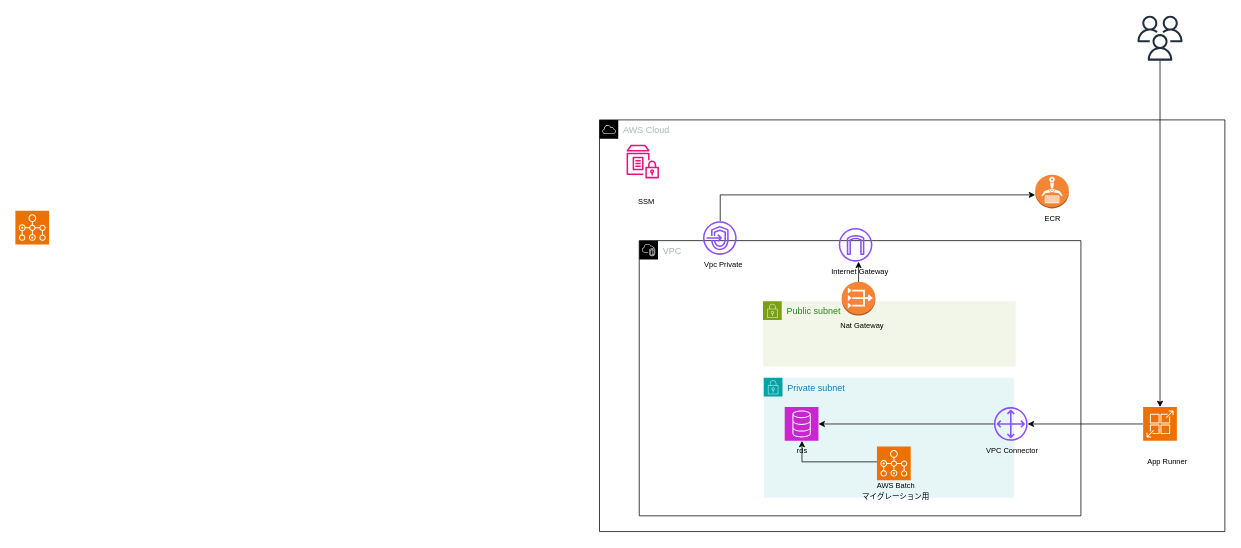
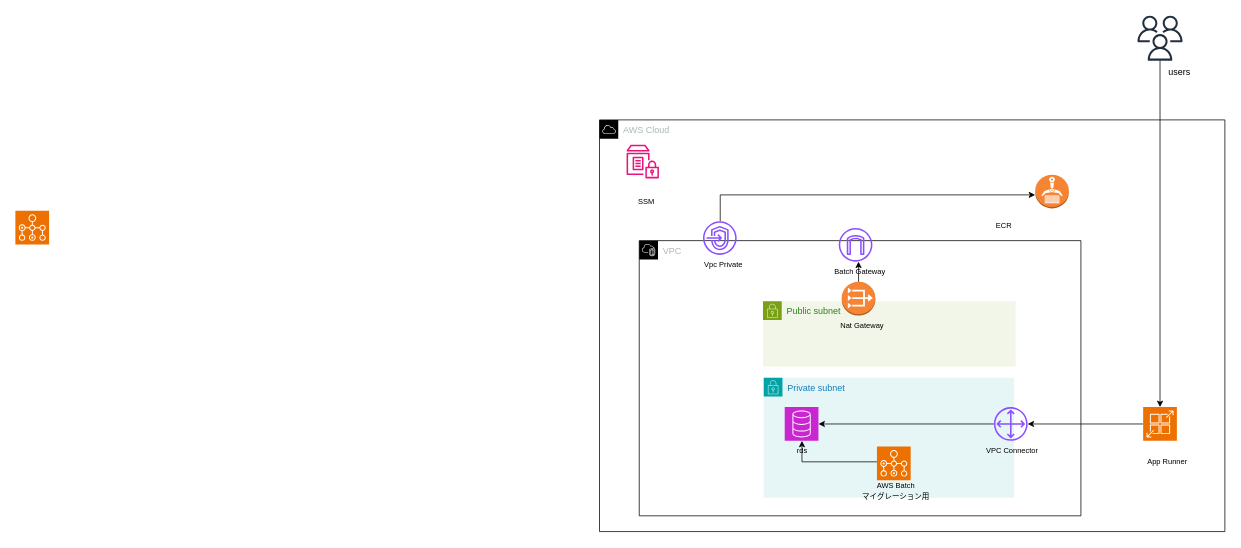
+ <mxCell id="17" value="users" style="text;html=1;align=center;verticalAlign=middle;resizable=0;points=[];autosize=1;strokeColor=none;fillColor=none;" vertex="1" parent="1"><mxGeometry x="1548" y="83" width="47" height="26" as="geometry" /></mxCell>
- <mxCell id="23" value="&lt;span style=&quot;font-size: 10px;&quot;&gt;ECR&lt;/span&gt;" style="text;html=1;align=center;verticalAlign=middle;resizable=0;points=[];autosize=1;strokeColor=none;fillColor=none;" vertex="1" parent="1"><mxGeometry x="1383" y="277" width="39" height="26" as="geometry" /></mxCell>
+ <mxCell id="23" value="&lt;span style=&quot;font-size: 10px;&quot;&gt;ECR&lt;/span&gt;" style="text;html=1;align=center;verticalAlign=middle;resizable=0;points=[];autosize=1;strokeColor=none;fillColor=none;" vertex="1" parent="1"><mxGeometry x="1318" y="287" width="39" height="26" as="geometry" /></mxCell>
- <mxCell id="6" value="&lt;font style=&quot;font-size: 10px;&quot;&gt;Internet G&lt;span style=&quot;background-color: initial;&quot;&gt;ateway&lt;/span&gt;&lt;/font&gt;" style="text;html=1;align=center;verticalAlign=middle;resizable=0;points=[];autosize=1;strokeColor=none;fillColor=none;" vertex="1" parent="3"><mxGeometry x="247" y="28" width="94" height="26" as="geometry" /></mxCell>
+ <mxCell id="6" value="&lt;font style=&quot;font-size: 10px;&quot;&gt;Batch G&lt;span style=&quot;background-color: initial;&quot;&gt;ateway&lt;/span&gt;&lt;/font&gt;" style="text;html=1;align=center;verticalAlign=middle;resizable=0;points=[];autosize=1;strokeColor=none;fillColor=none;" vertex="1" parent="3"><mxGeometry x="247" y="28" width="94" height="26" as="geometry" /></mxCell>
